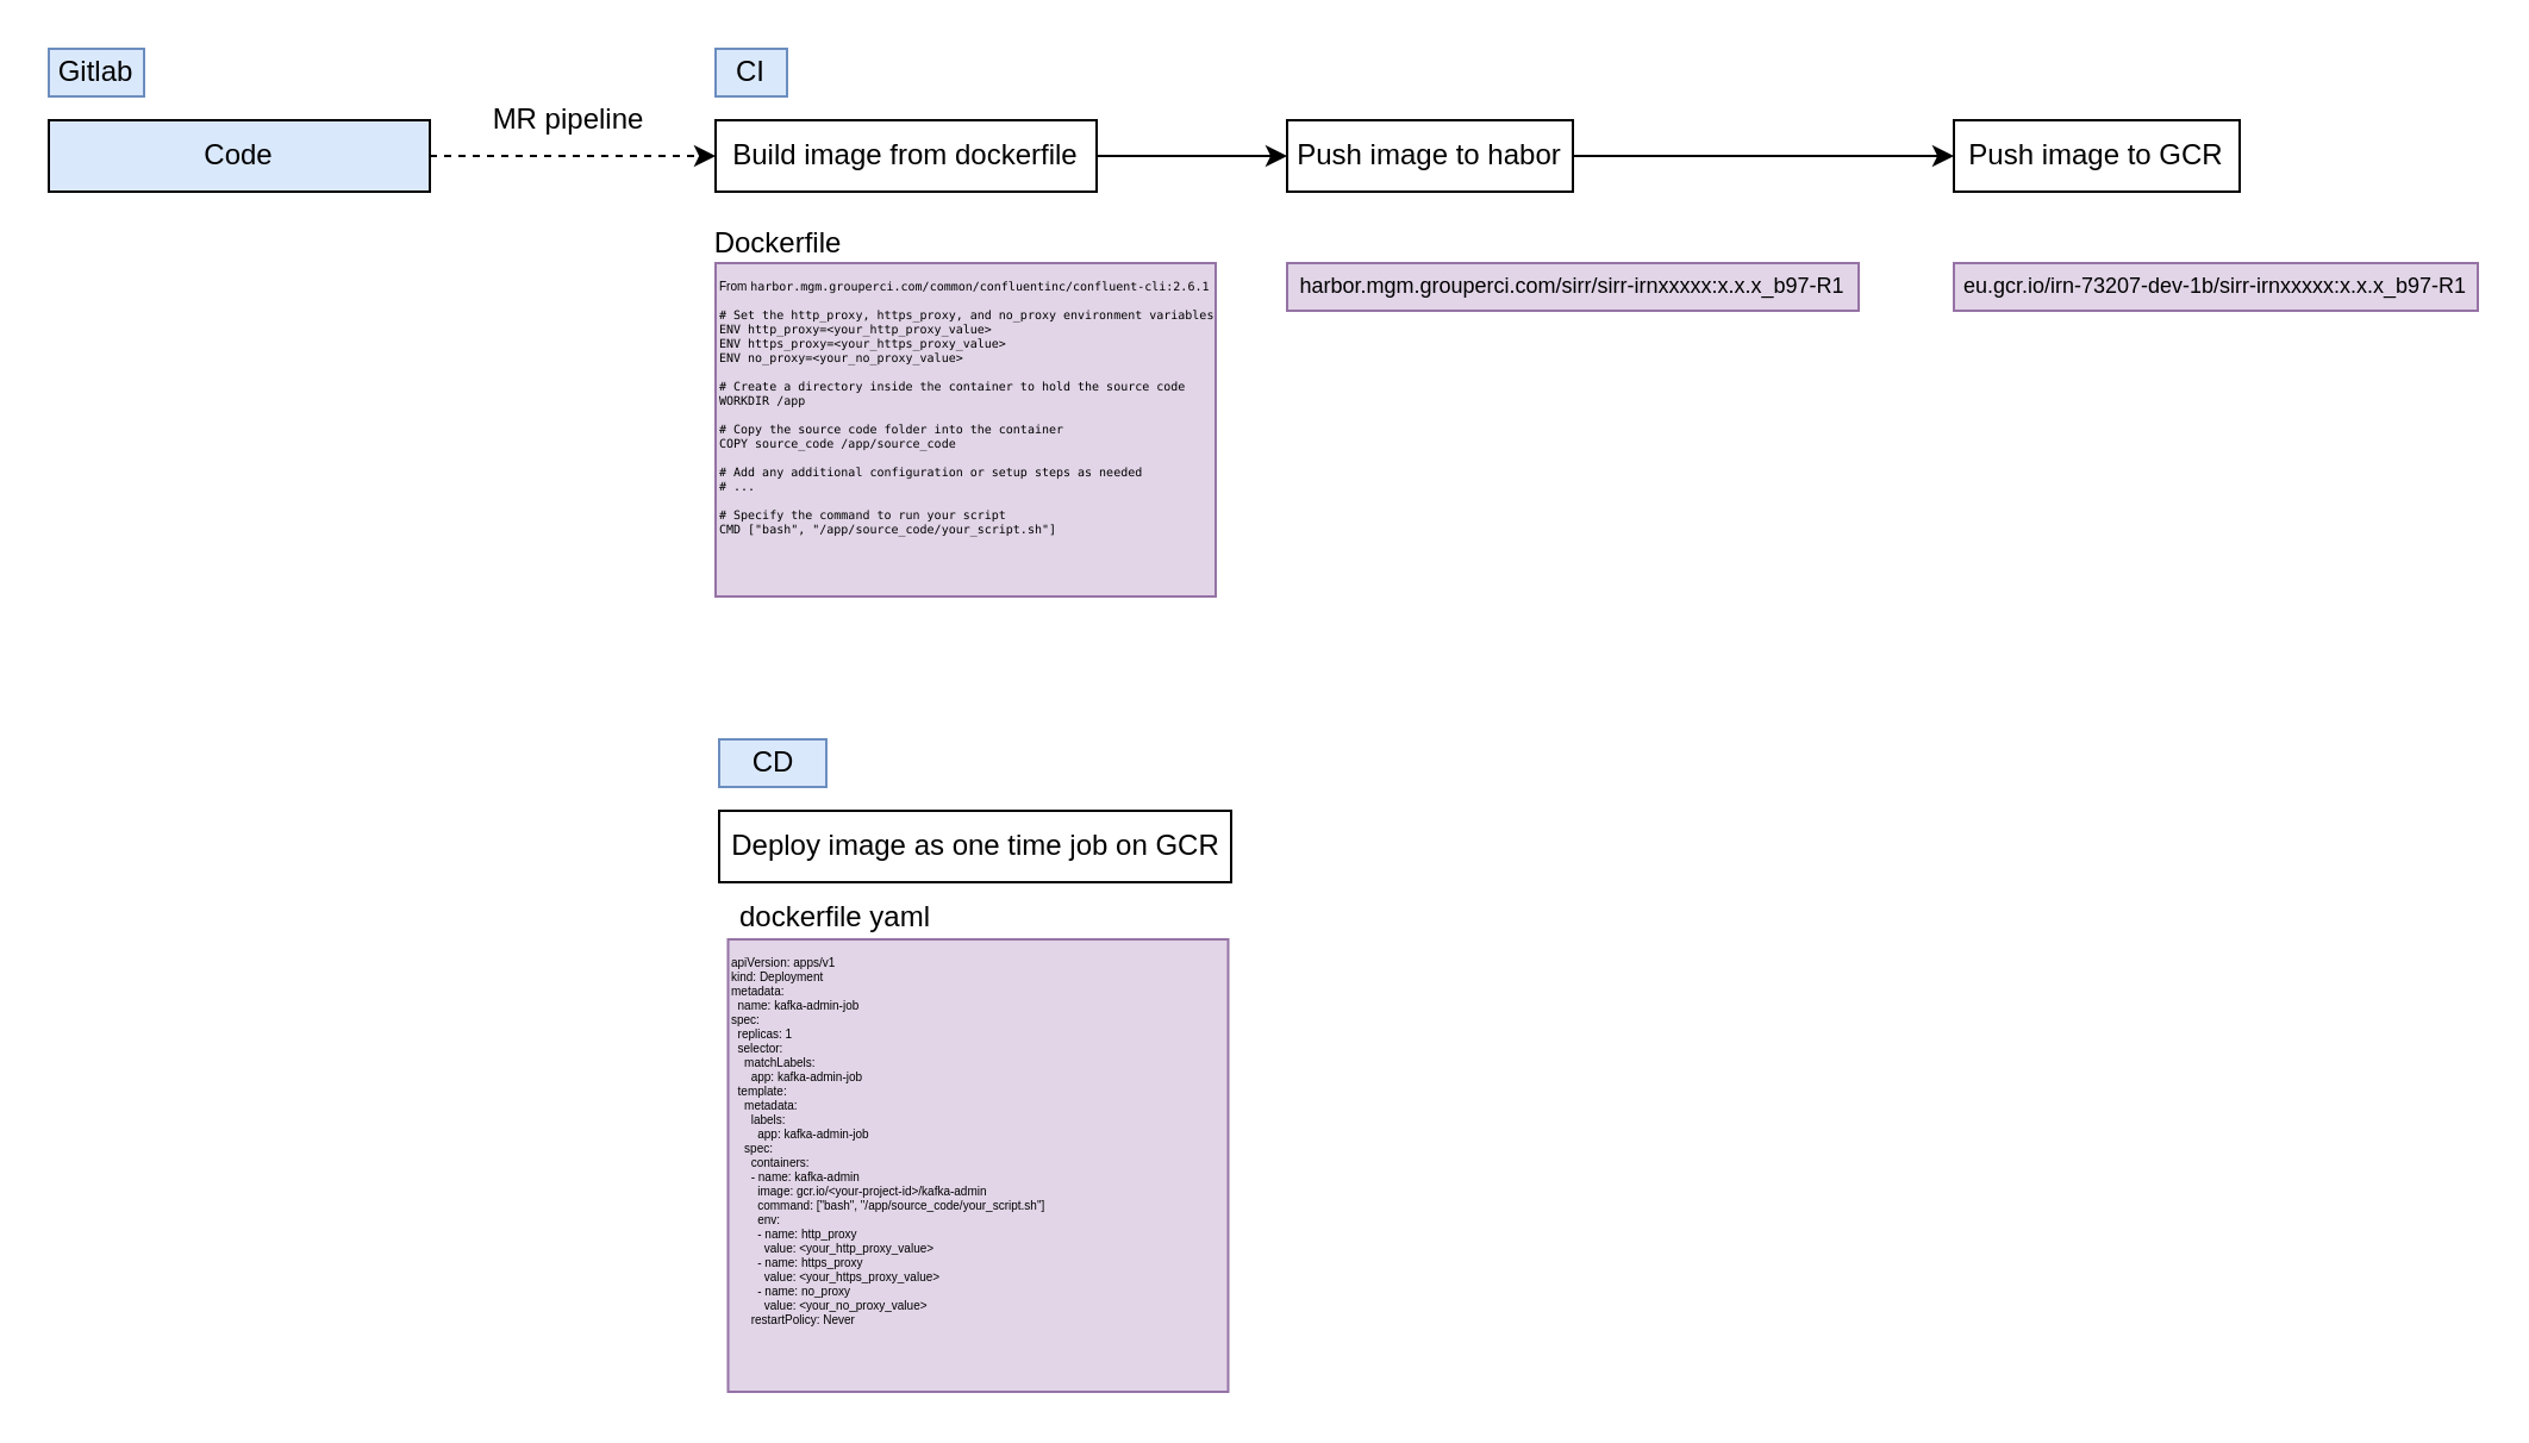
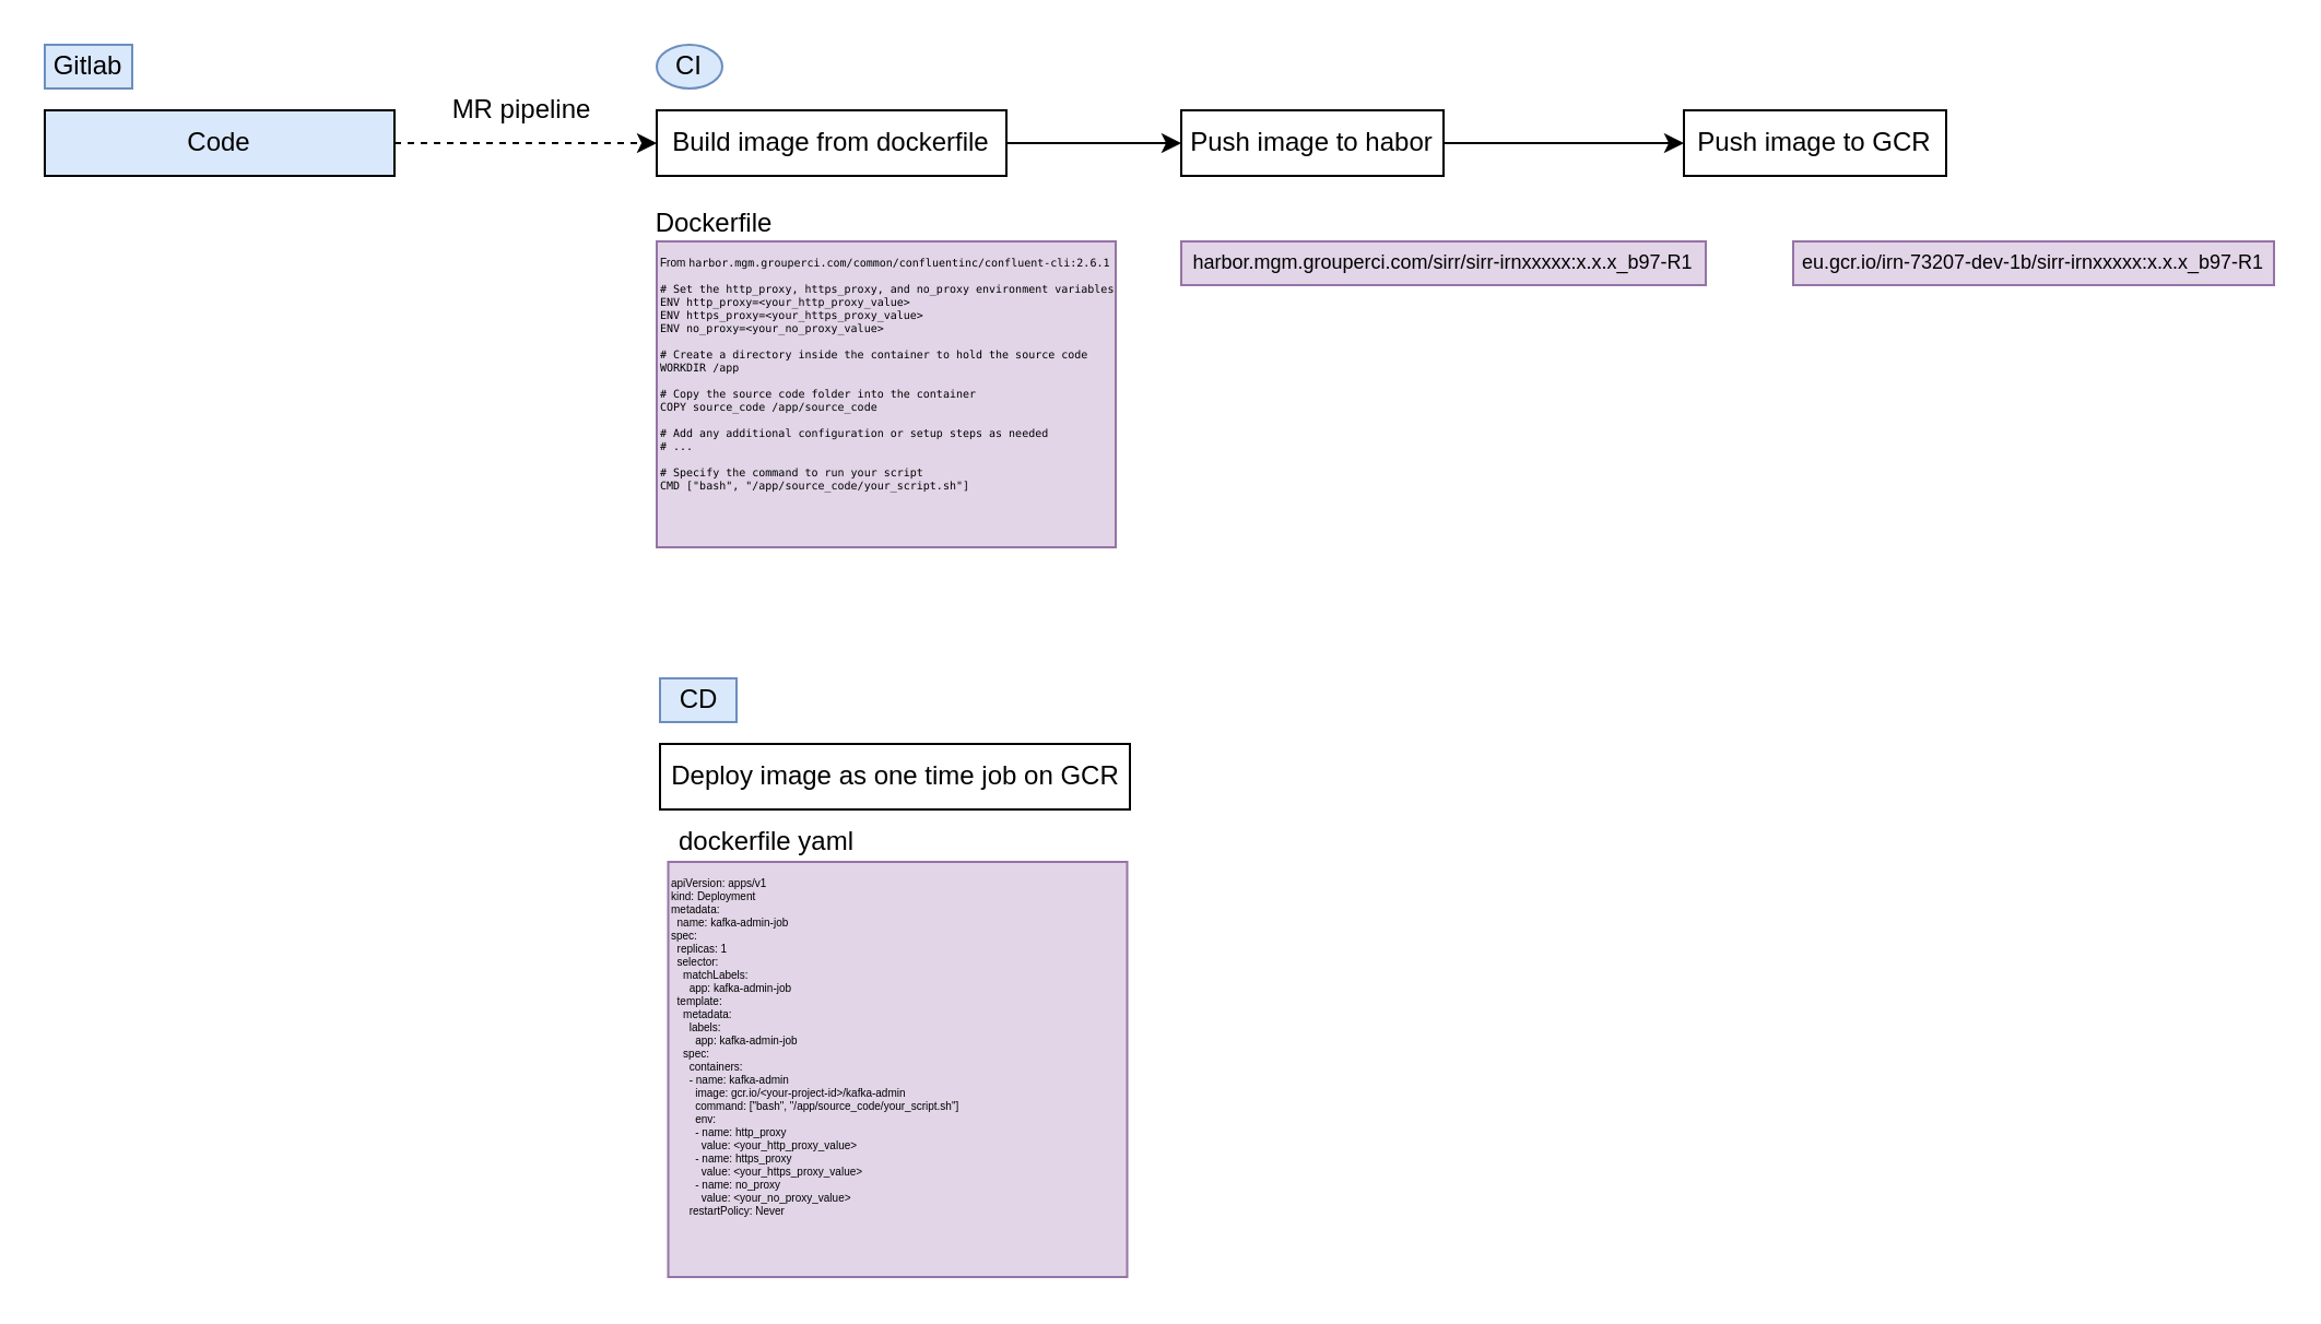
- <mxCell id="2" value="CI" style="rounded=0;whiteSpace=wrap;html=1;fillColor=#dae8fc;strokeColor=#6c8ebf;" vertex="1" parent="1"><mxGeometry x="300" y="20" width="30" height="20" as="geometry" /></mxCell>
+ <mxCell id="2" value="CI" style="ellipse;whiteSpace=wrap;html=1;fillColor=#dae8fc;strokeColor=#6c8ebf;" vertex="1" parent="1"><mxGeometry x="300" y="20" width="30" height="20" as="geometry" /></mxCell>
- <mxCell id="8" value="Push image to GCR" style="rounded=0;whiteSpace=wrap;html=1;" vertex="1" parent="1"><mxGeometry x="820" y="50" width="120" height="30" as="geometry" /></mxCell>
+ <mxCell id="8" value="Push image to GCR" style="rounded=0;whiteSpace=wrap;html=1;" vertex="1" parent="1"><mxGeometry x="770" y="50" width="120" height="30" as="geometry" /></mxCell>
- <mxCell id="9" value="CD" style="rounded=0;whiteSpace=wrap;html=1;fillColor=#dae8fc;strokeColor=#6c8ebf;" vertex="1" parent="1"><mxGeometry x="301.5" y="310" width="45" height="20" as="geometry" /></mxCell>
+ <mxCell id="9" value="CD" style="rounded=0;whiteSpace=wrap;html=1;fillColor=#dae8fc;strokeColor=#6c8ebf;" vertex="1" parent="1"><mxGeometry x="301.5" y="310" width="35" height="20" as="geometry" /></mxCell>
